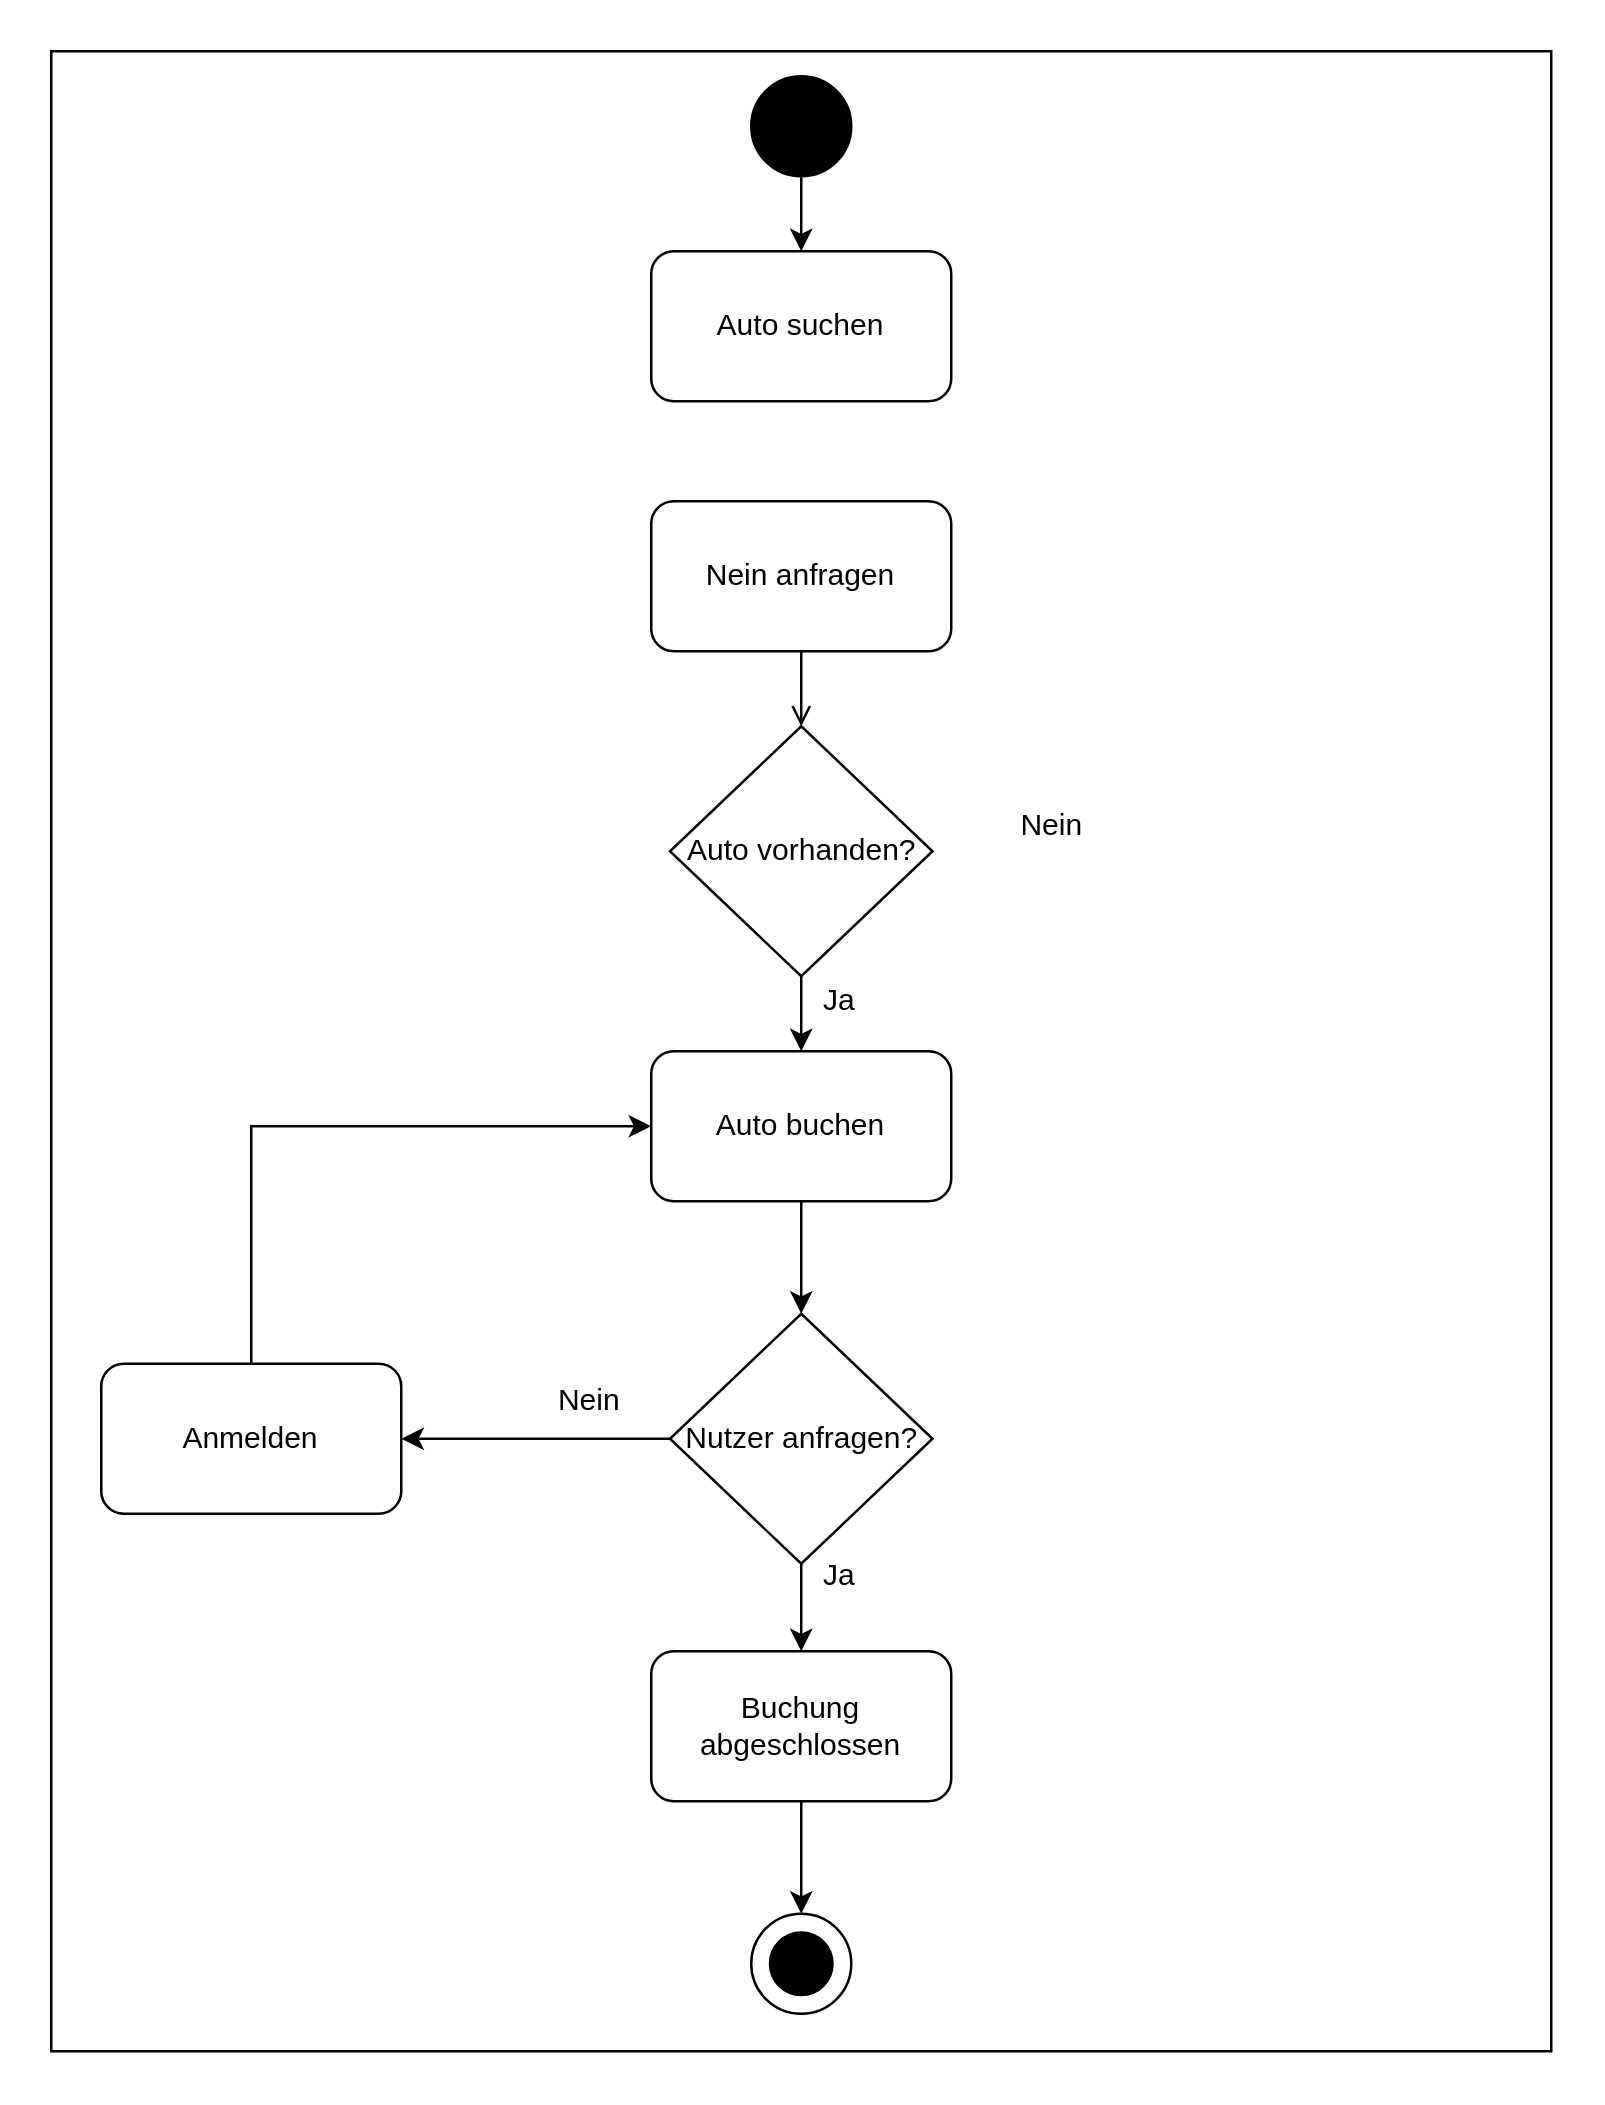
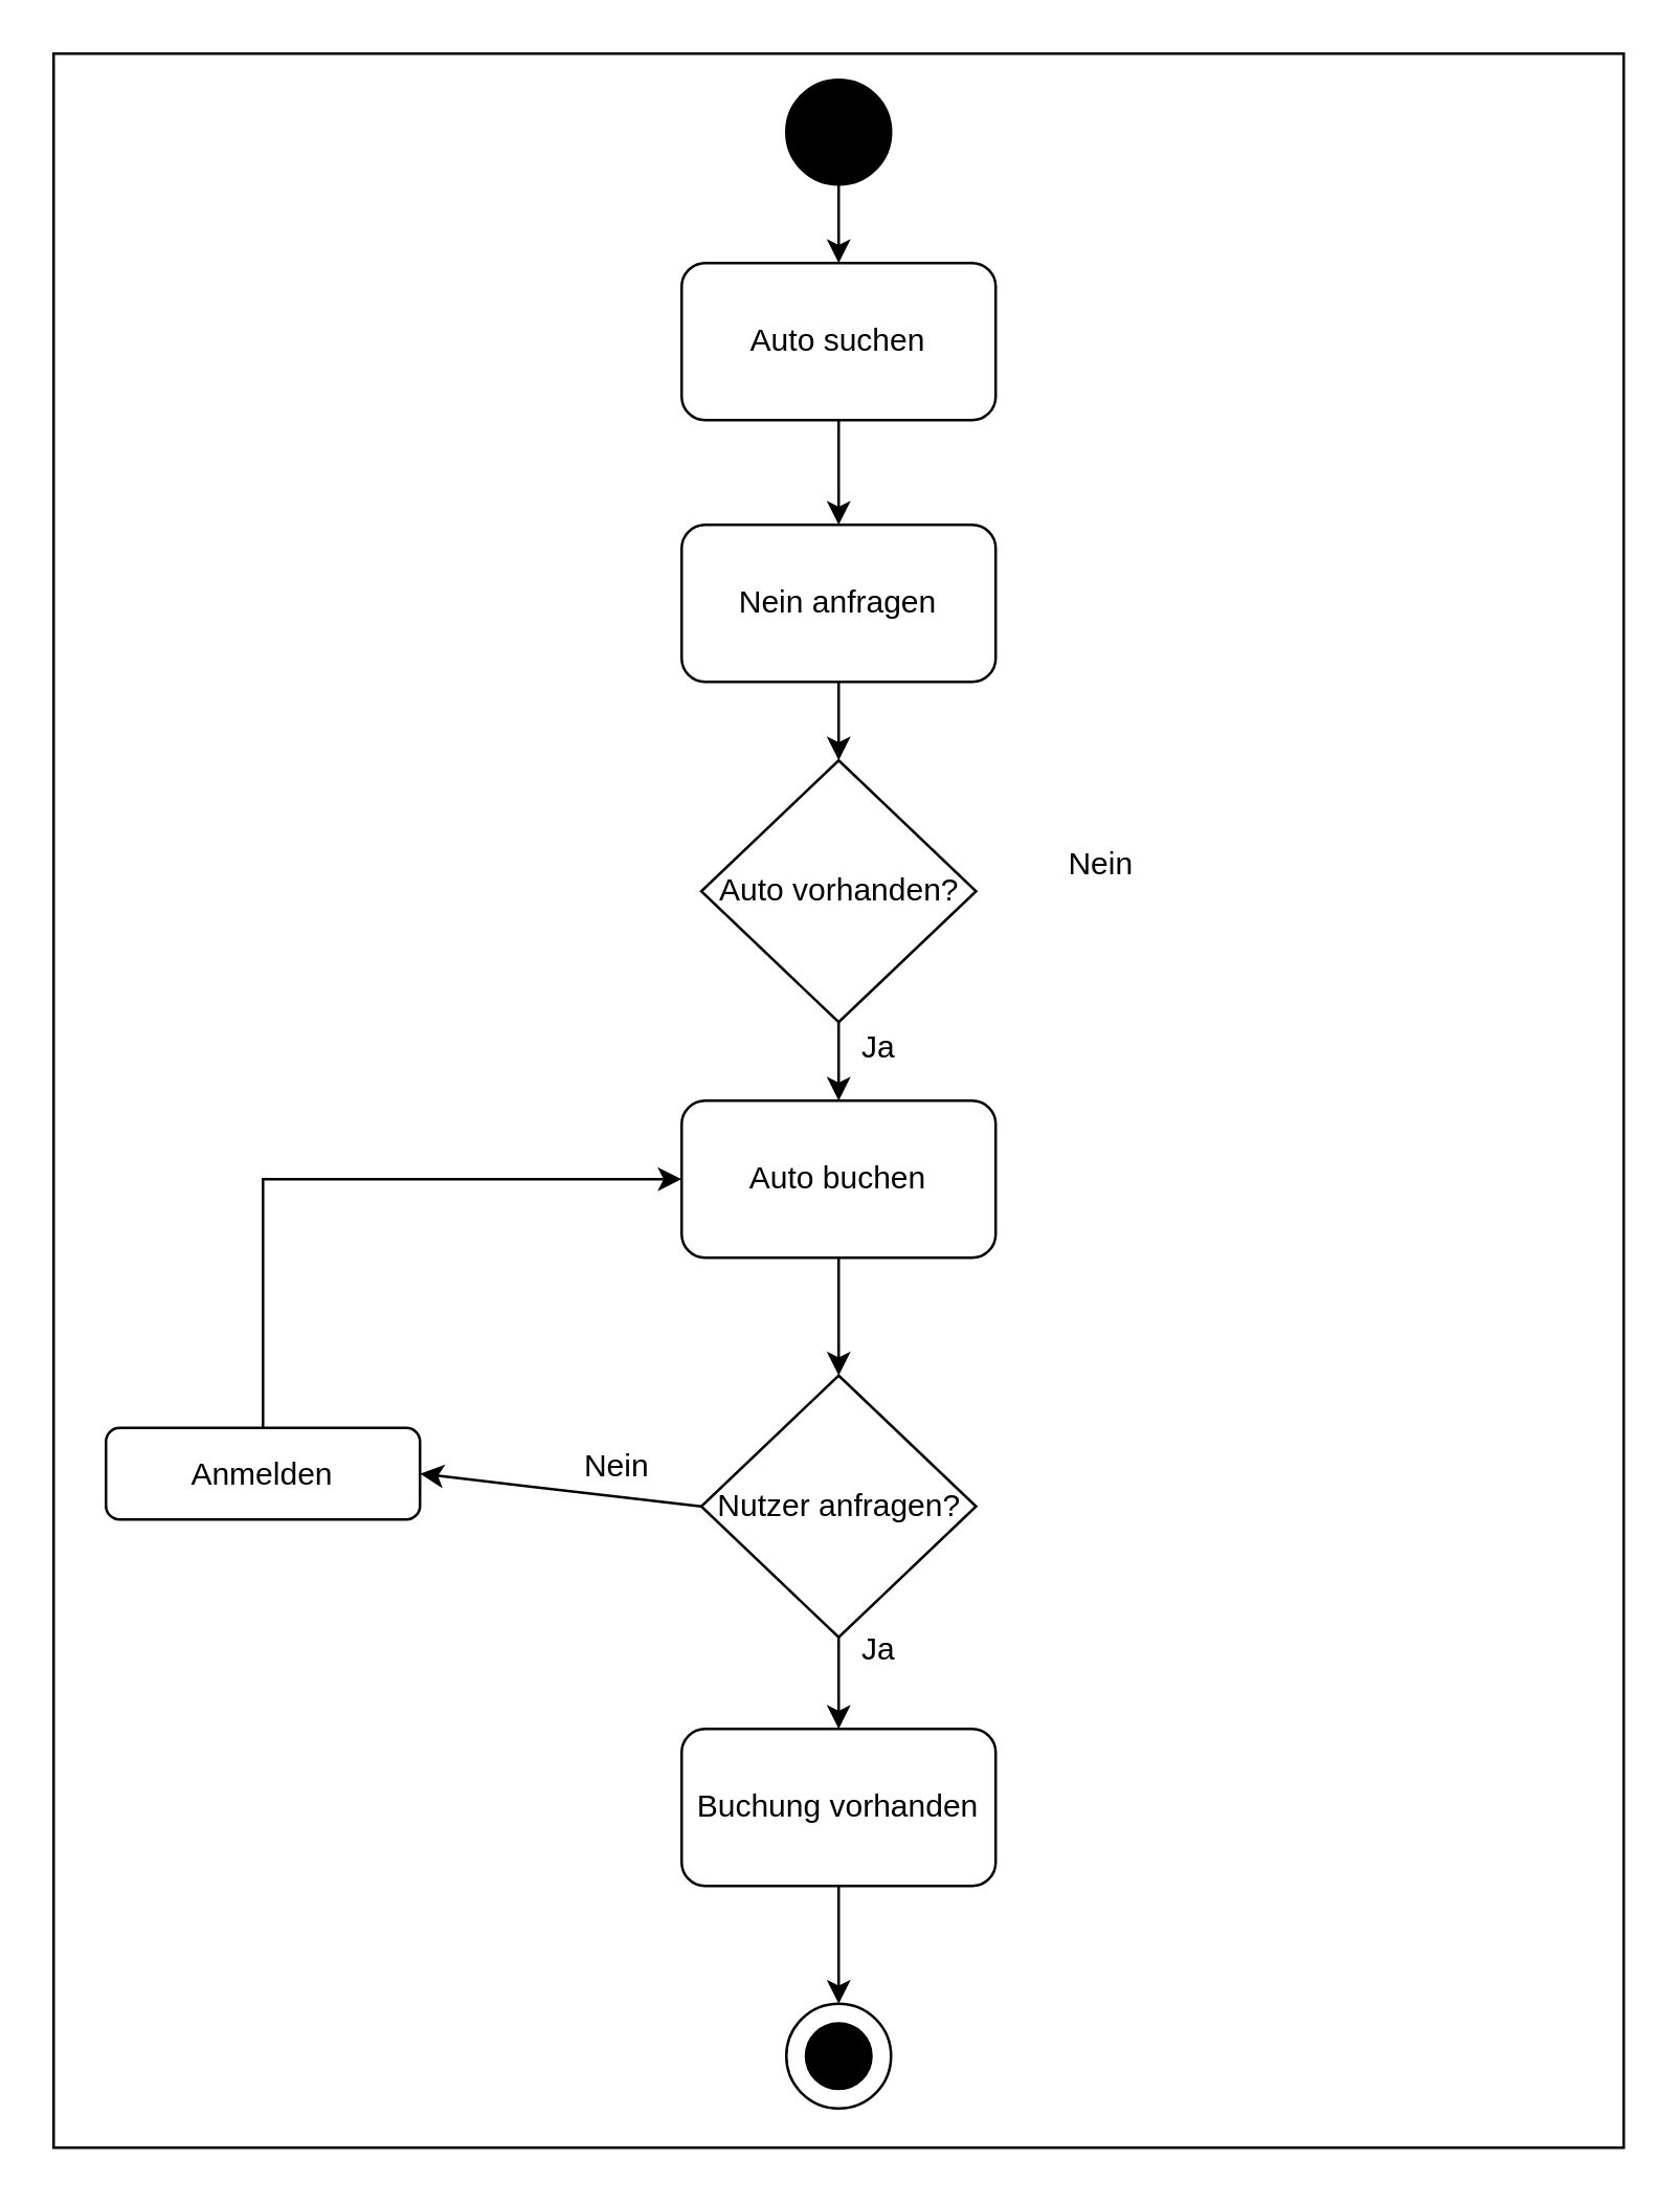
+ <mxCell id="7" value="" style="endArrow=classic;html=1;rounded=0;exitX=0.5;exitY=1;exitDx=0;exitDy=0;" edge="1" parent="1" source="4" target="6"><mxGeometry width="50" height="50" relative="1" as="geometry"><mxPoint x="270" y="320" as="sourcePoint" /><mxPoint x="320" y="180" as="targetPoint" /></mxGeometry></mxCell>
- <mxCell id="9" value="" style="endArrow=open;html=1;rounded=0;entryX=0.5;entryY=0;entryDx=0;entryDy=0;exitX=0.5;exitY=1;exitDx=0;exitDy=0;" edge="1" parent="1" source="6" target="8"><mxGeometry width="50" height="50" relative="1" as="geometry"><mxPoint x="270" y="310" as="sourcePoint" /><mxPoint x="320" y="260" as="targetPoint" /></mxGeometry></mxCell>
+ <mxCell id="9" value="" style="endArrow=classic;html=1;rounded=0;entryX=0.5;entryY=0;entryDx=0;entryDy=0;exitX=0.5;exitY=1;exitDx=0;exitDy=0;" edge="1" parent="1" source="6" target="8"><mxGeometry width="50" height="50" relative="1" as="geometry"><mxPoint x="270" y="310" as="sourcePoint" /><mxPoint x="320" y="260" as="targetPoint" /></mxGeometry></mxCell>
- <mxCell id="16" value="Anmelden" style="rounded=1;whiteSpace=wrap;html=1;fillColor=#FFFFFF;" vertex="1" parent="1"><mxGeometry x="40" y="545" width="120" height="60" as="geometry" /></mxCell>
+ <mxCell id="16" value="Anmelden" style="rounded=1;whiteSpace=wrap;html=1;fillColor=#FFFFFF;" vertex="1" parent="1"><mxGeometry x="40" y="545" width="120" height="35" as="geometry" /></mxCell>
- <mxCell id="17" value="Buchung abgeschlossen" style="rounded=1;whiteSpace=wrap;html=1;fillColor=#FFFFFF;" vertex="1" parent="1"><mxGeometry x="260" y="660" width="120" height="60" as="geometry" /></mxCell>
+ <mxCell id="17" value="Buchung vorhanden" style="rounded=1;whiteSpace=wrap;html=1;fillColor=#FFFFFF;" vertex="1" parent="1"><mxGeometry x="260" y="660" width="120" height="60" as="geometry" /></mxCell>
